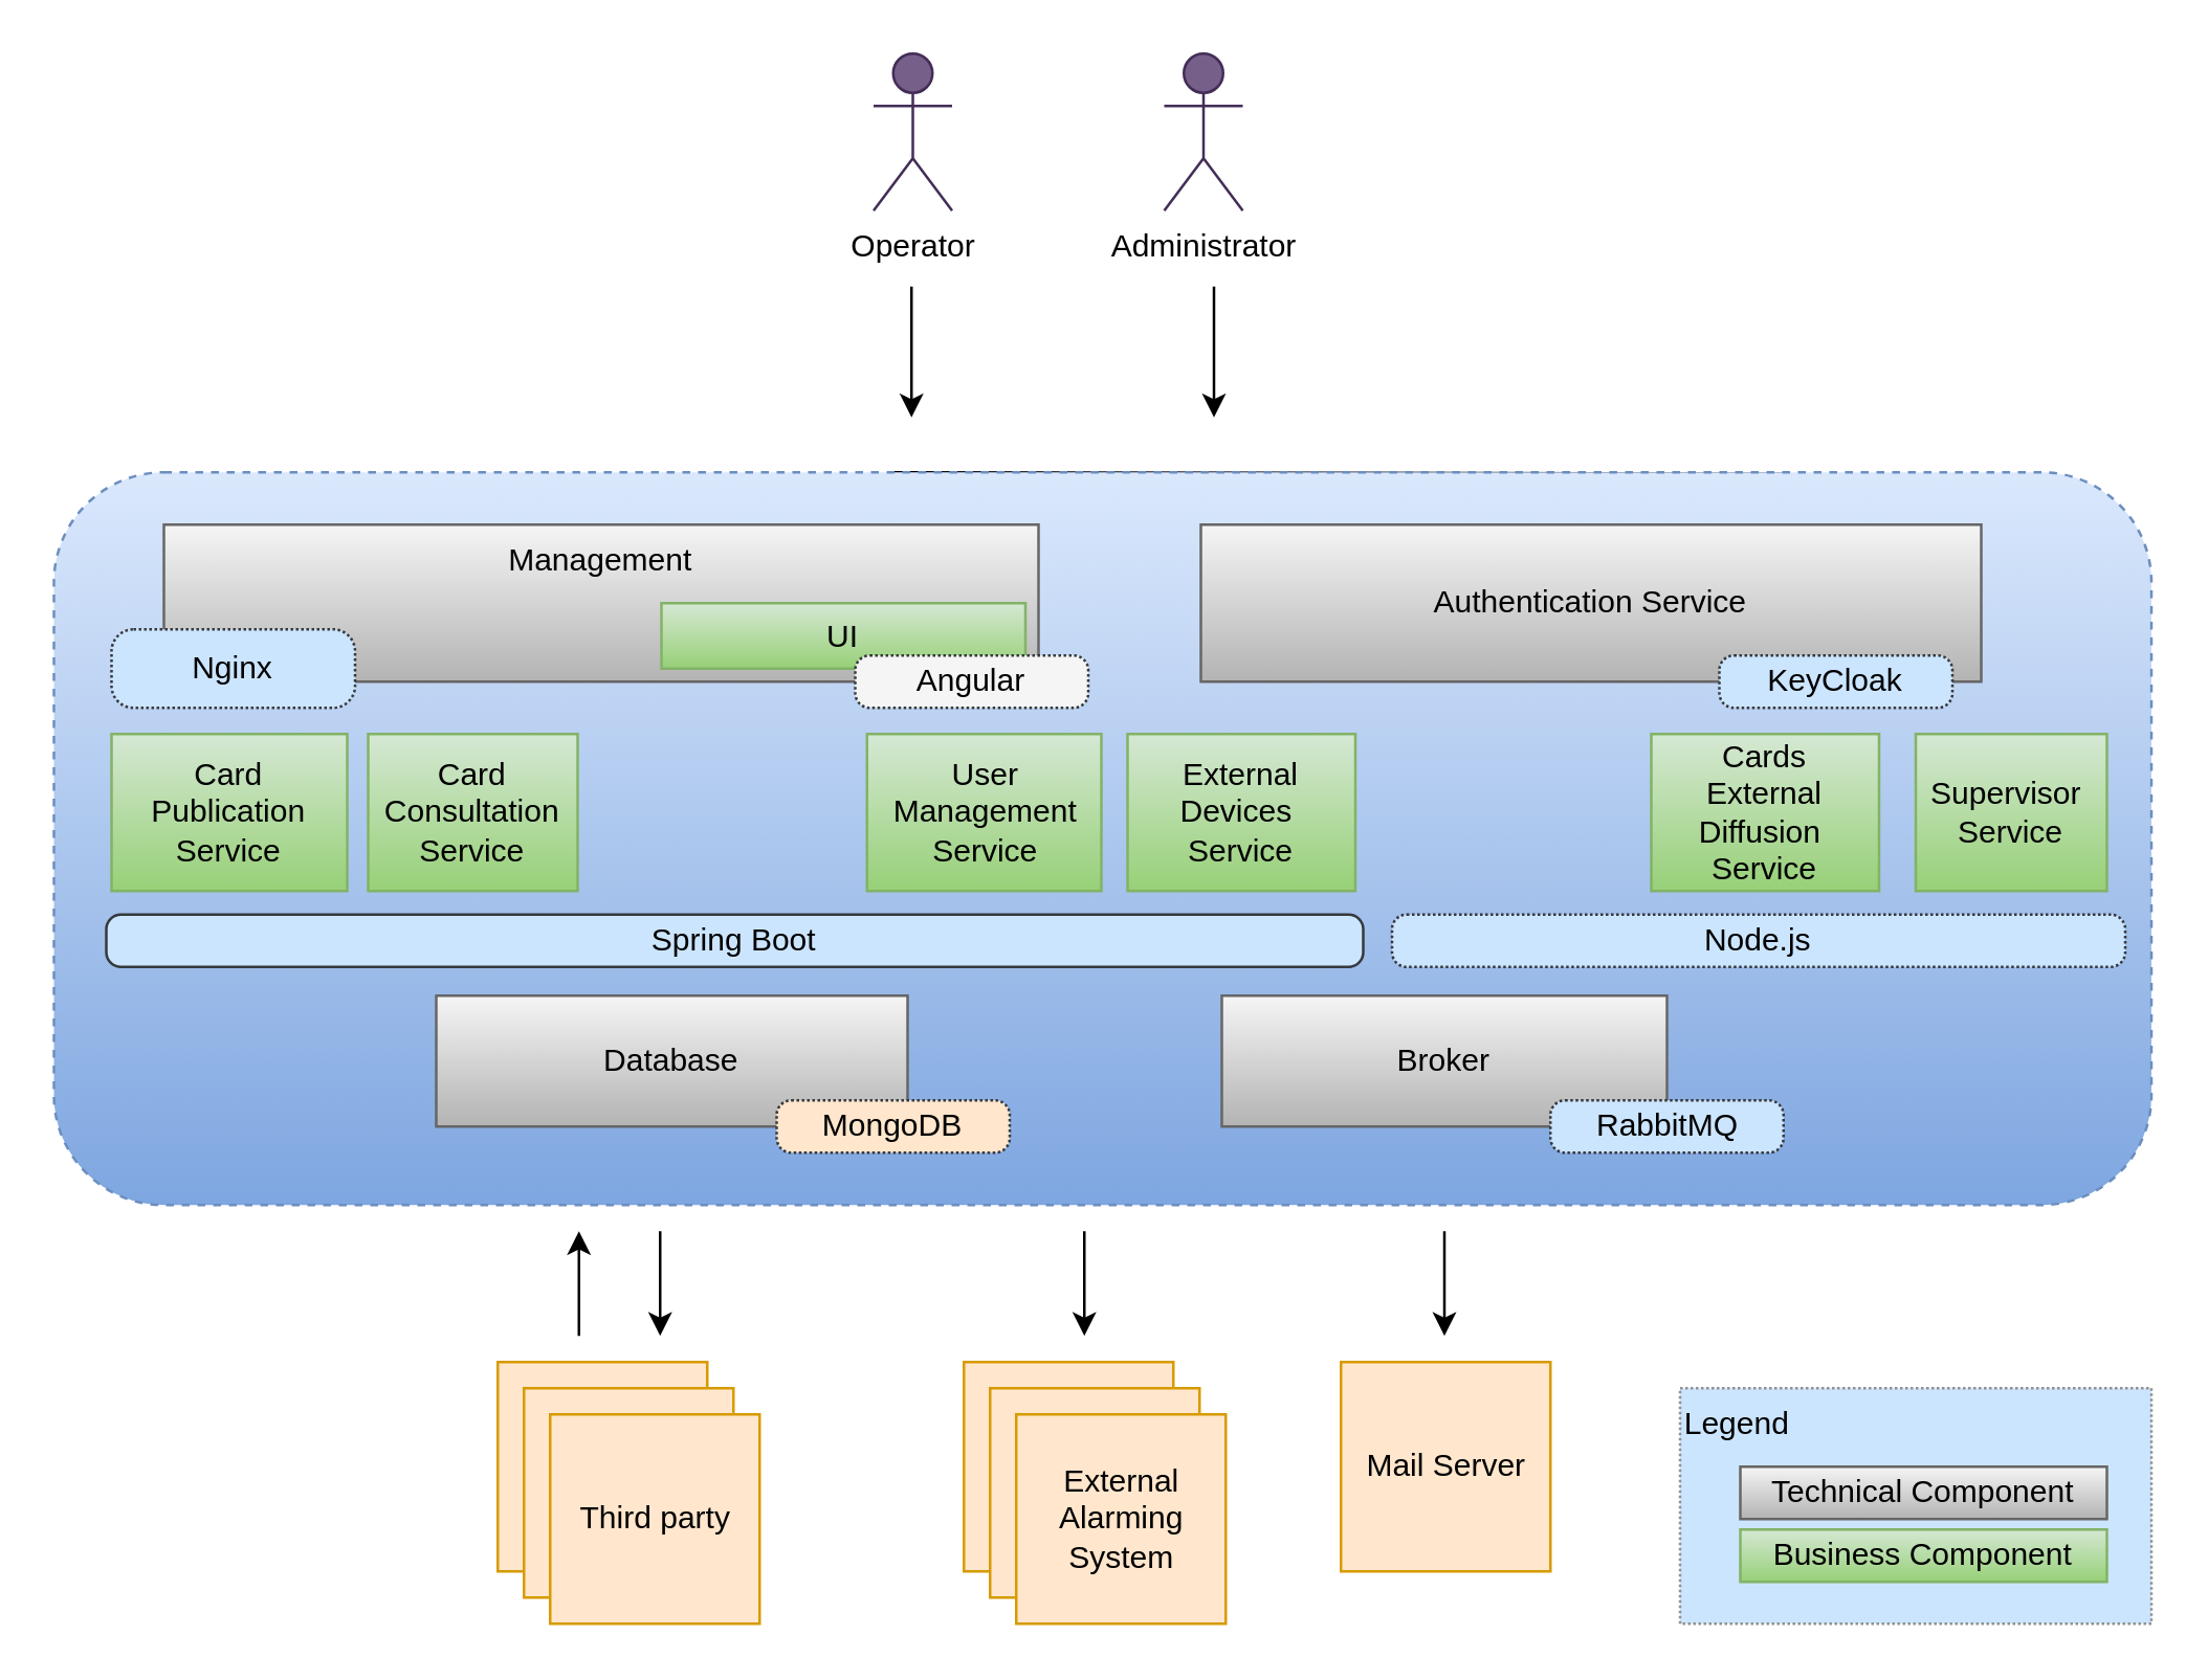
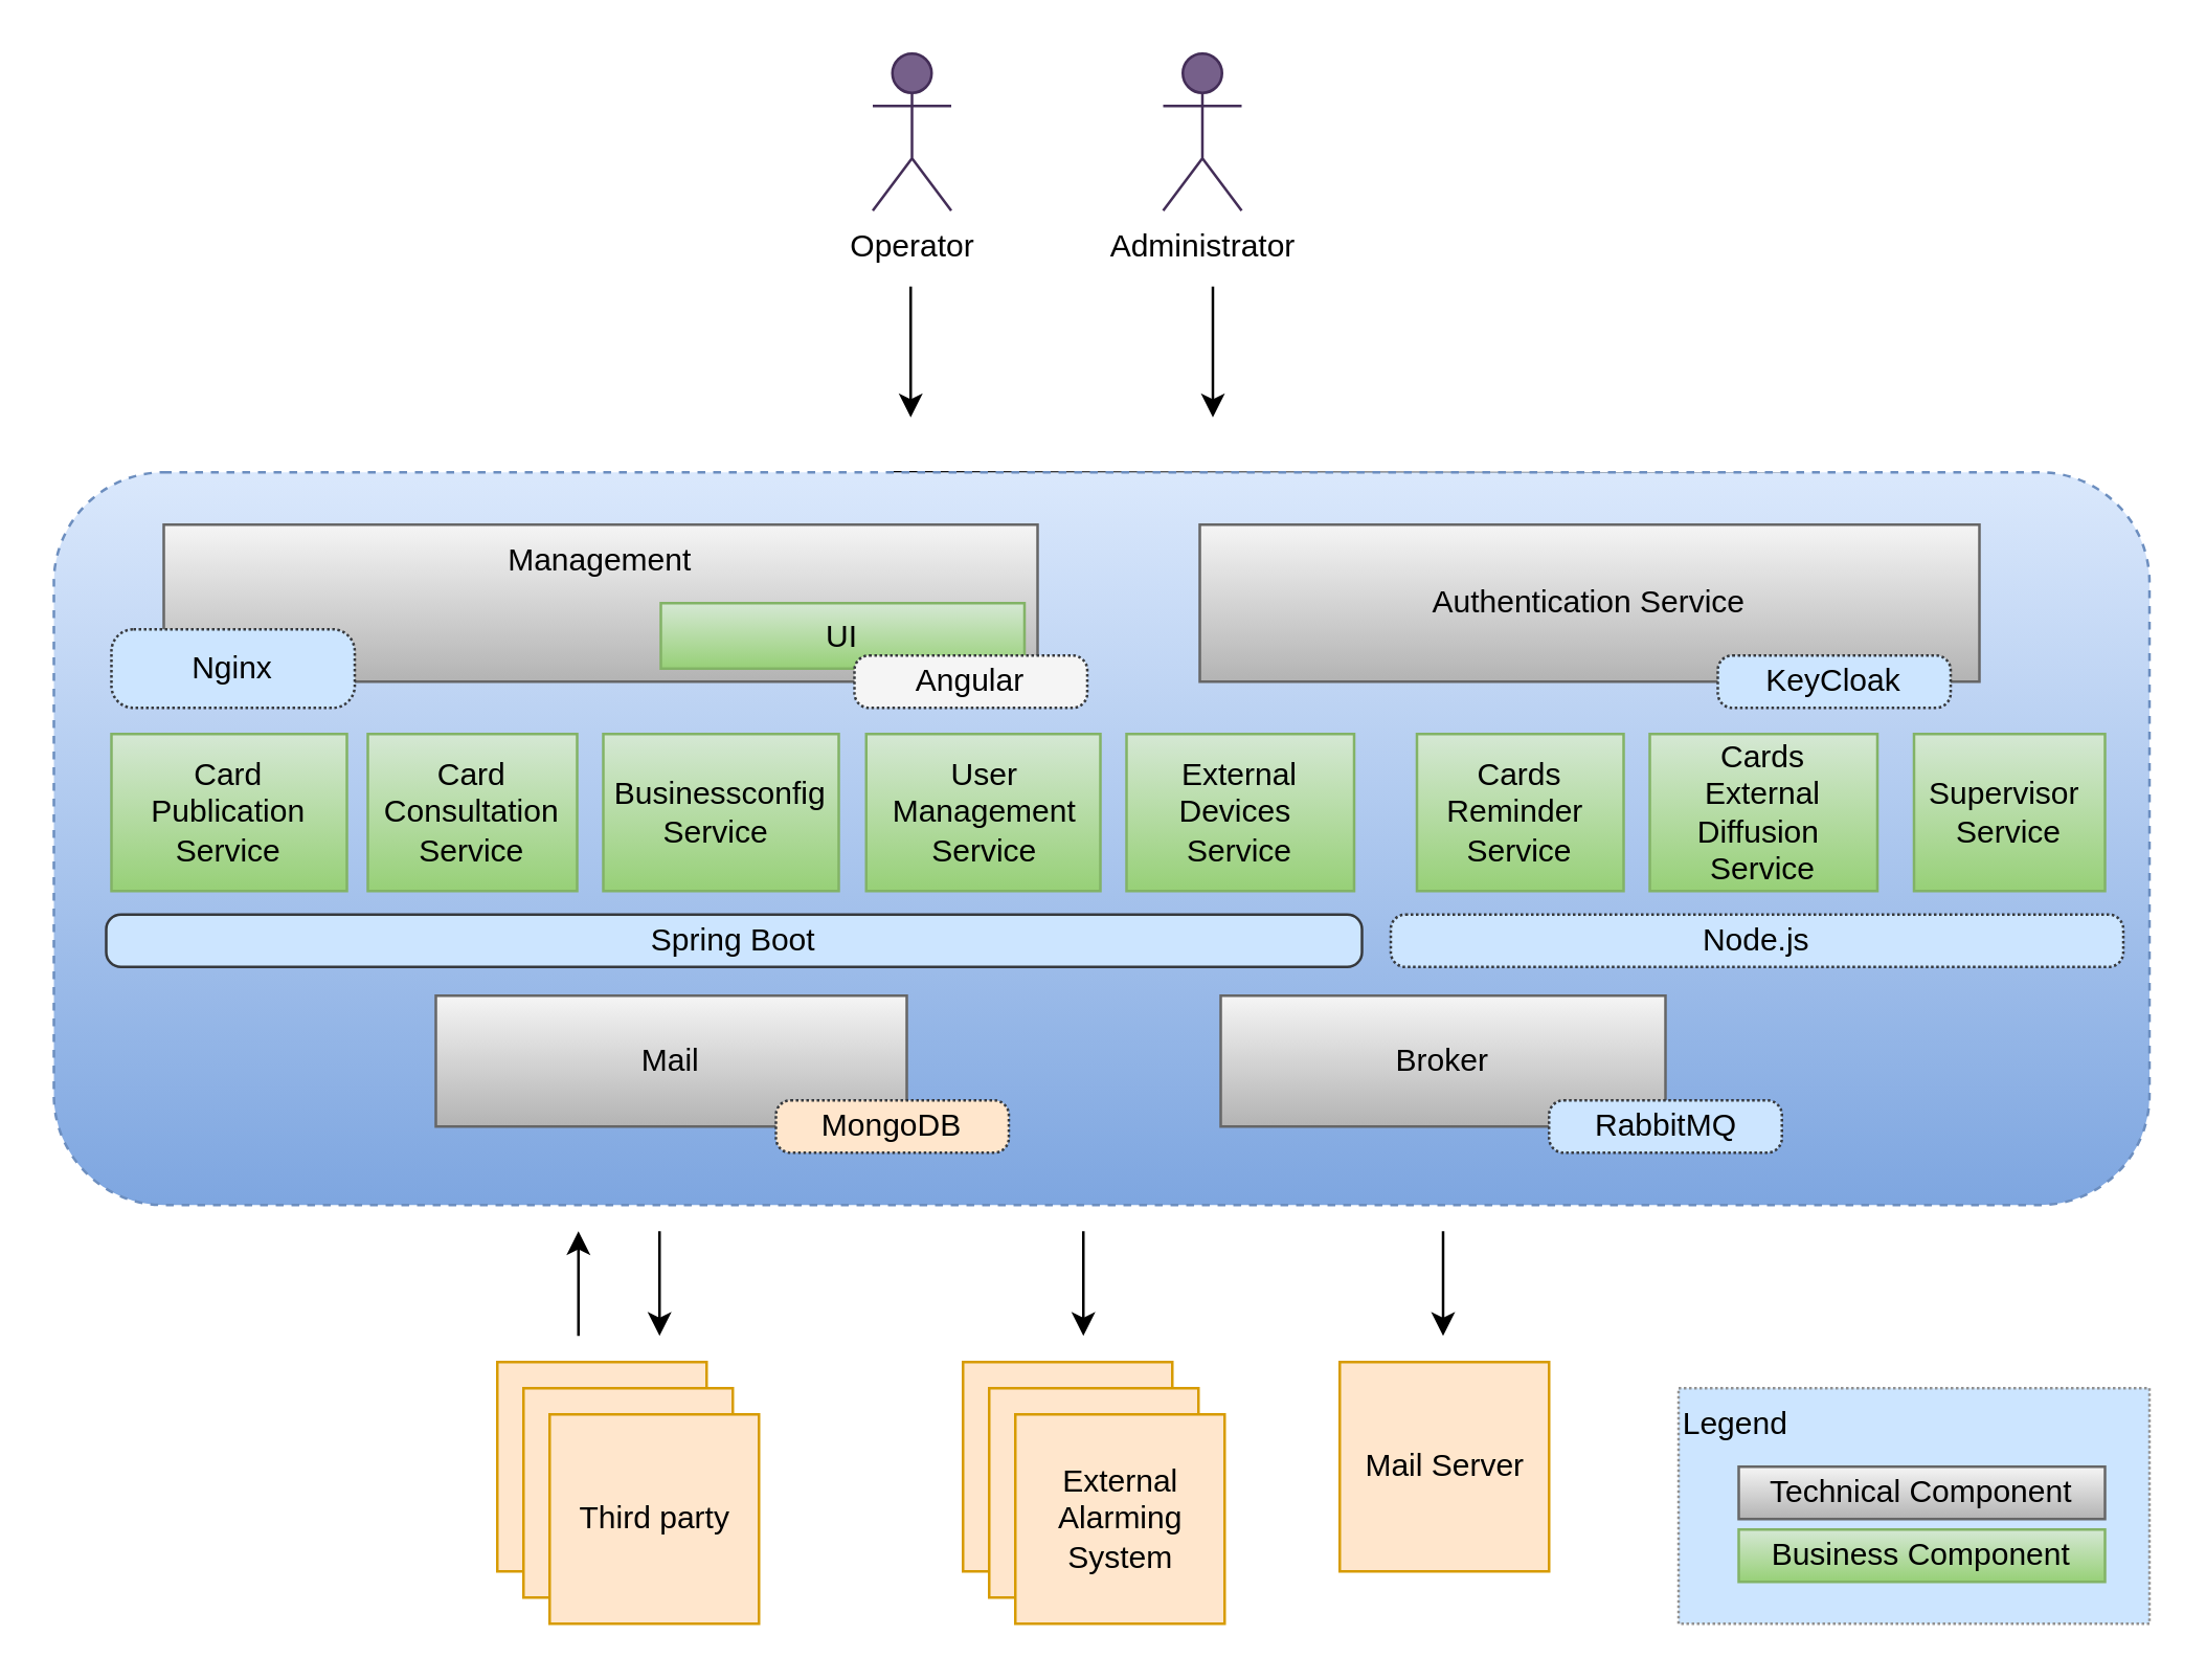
+ <mxCell id="36" value="Businessconfig Service&amp;nbsp;" style="whiteSpace=wrap;html=1;fillColor=#d5e8d4;strokeColor=#82b366;gradientColor=#97d077;" vertex="1" parent="1"><mxGeometry x="230" y="280" width="90" height="60" as="geometry" /></mxCell>
+ <mxCell id="39" value="&lt;div&gt;Cards Reminder&amp;nbsp;&lt;br&gt;&lt;/div&gt;&lt;div&gt;Service&lt;/div&gt;" style="whiteSpace=wrap;html=1;fillColor=#d5e8d4;strokeColor=#82b366;gradientColor=#97d077;" vertex="1" parent="1"><mxGeometry x="541" y="280" width="79" height="60" as="geometry" /></mxCell>
- <mxCell id="17" value="Database" style="whiteSpace=wrap;html=1;fillColor=#f5f5f5;strokeColor=#666666;gradientColor=#b3b3b3;" parent="1" vertex="1"><mxGeometry x="166" y="380" width="180" height="50" as="geometry" /></mxCell>
+ <mxCell id="17" value="Mail" style="whiteSpace=wrap;html=1;fillColor=#f5f5f5;strokeColor=#666666;gradientColor=#b3b3b3;" parent="1" vertex="1"><mxGeometry x="166" y="380" width="180" height="50" as="geometry" /></mxCell>
